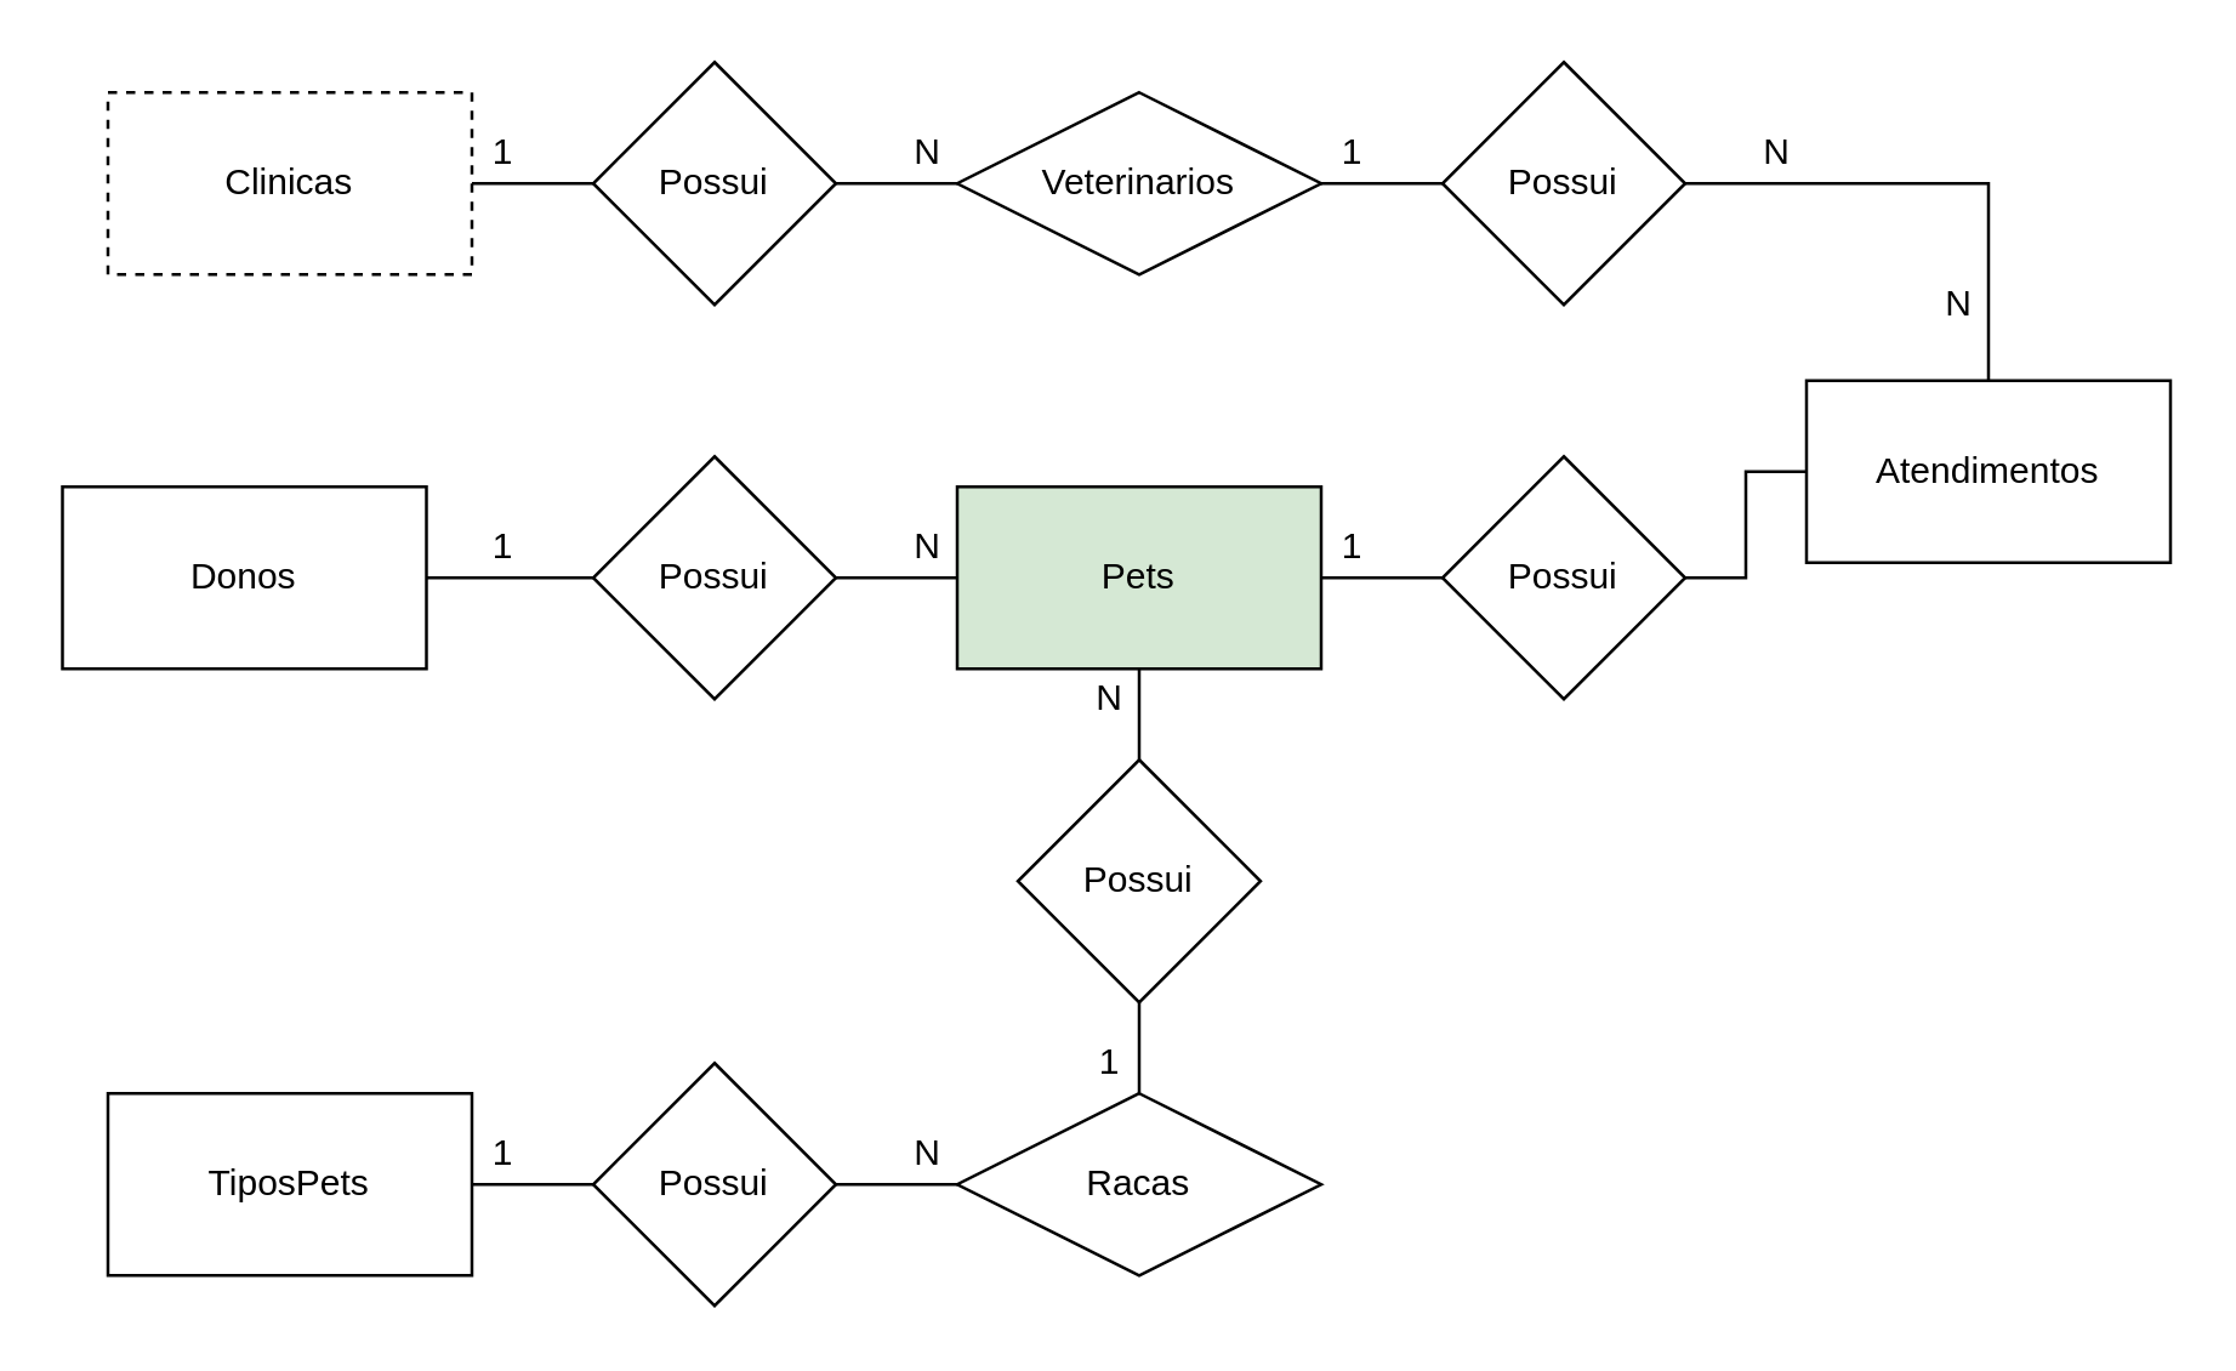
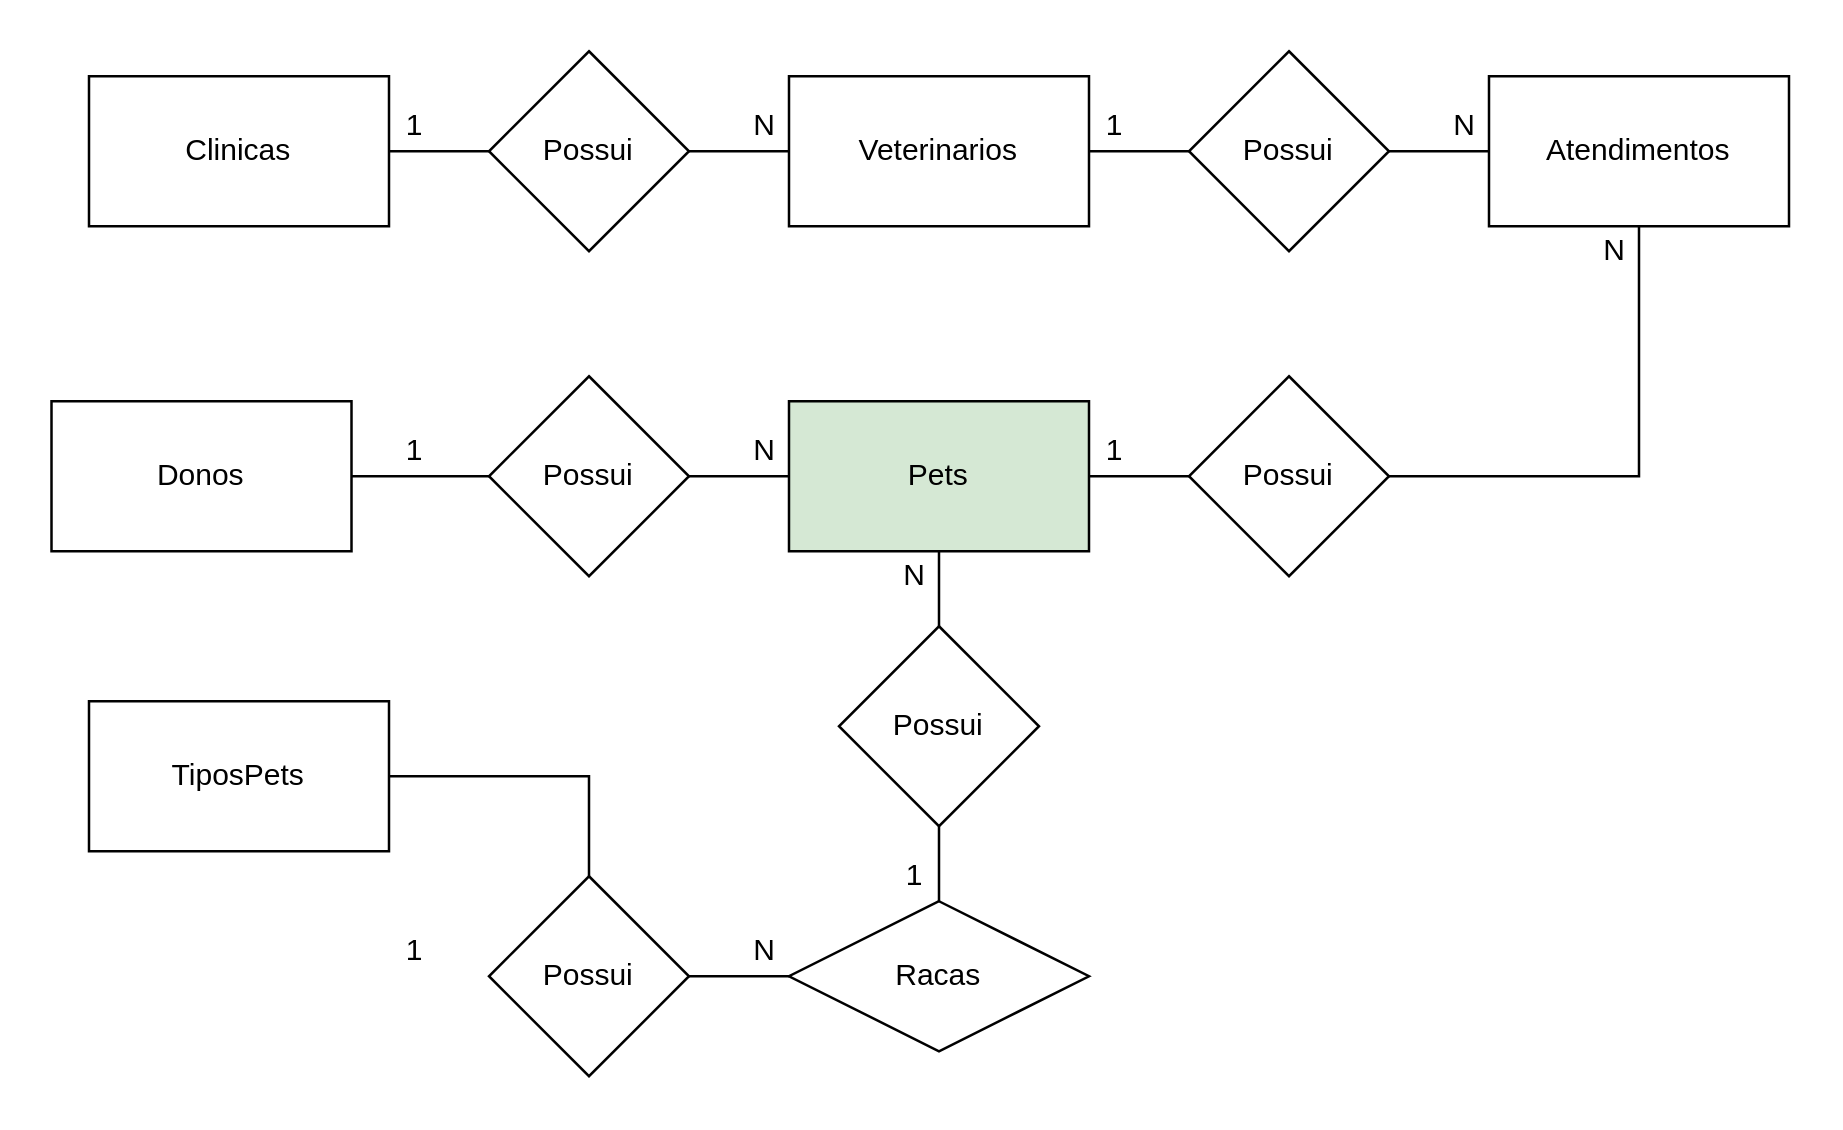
- <mxCell id="3" value="Clinicas" style="rounded=0;whiteSpace=wrap;html=1;dashed=1;" parent="1" vertex="1"><mxGeometry x="35" y="30" width="120" height="60" as="geometry" /></mxCell>
+ <mxCell id="3" value="Clinicas" style="rounded=0;whiteSpace=wrap;html=1;" parent="1" vertex="1"><mxGeometry x="35" y="30" width="120" height="60" as="geometry" /></mxCell>
- <mxCell id="5" value="Veterinarios" style="rhombus;whiteSpace=wrap;html=1;" parent="1" vertex="1"><mxGeometry x="315" y="30" width="120" height="60" as="geometry" /></mxCell>
+ <mxCell id="5" value="Veterinarios" style="rounded=0;whiteSpace=wrap;html=1;" parent="1" vertex="1"><mxGeometry x="315" y="30" width="120" height="60" as="geometry" /></mxCell>
- <mxCell id="10" value="Atendimentos" style="rounded=0;whiteSpace=wrap;html=1;" parent="1" vertex="1"><mxGeometry x="595" y="125" width="120" height="60" as="geometry" /></mxCell>
+ <mxCell id="10" value="Atendimentos" style="rounded=0;whiteSpace=wrap;html=1;" parent="1" vertex="1"><mxGeometry x="595" y="30" width="120" height="60" as="geometry" /></mxCell>
- <mxCell id="26" value="TiposPets" style="rounded=0;whiteSpace=wrap;html=1;" parent="1" vertex="1"><mxGeometry x="35" y="360" width="120" height="60" as="geometry" /></mxCell>
+ <mxCell id="26" value="TiposPets" style="rounded=0;whiteSpace=wrap;html=1;" parent="1" vertex="1"><mxGeometry x="35" y="280" width="120" height="60" as="geometry" /></mxCell>
